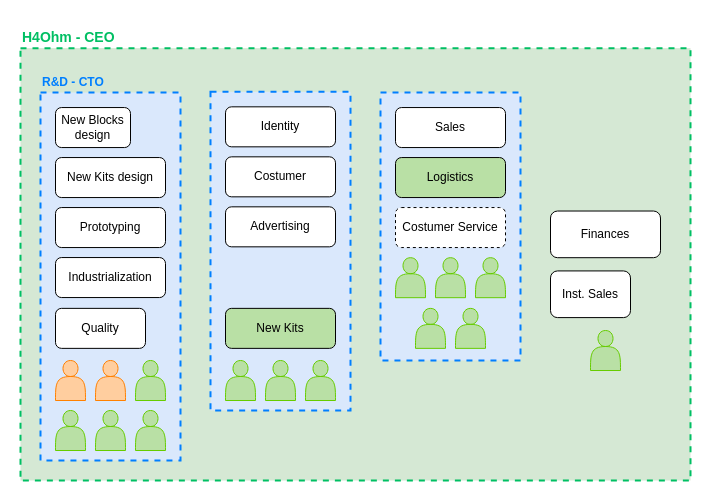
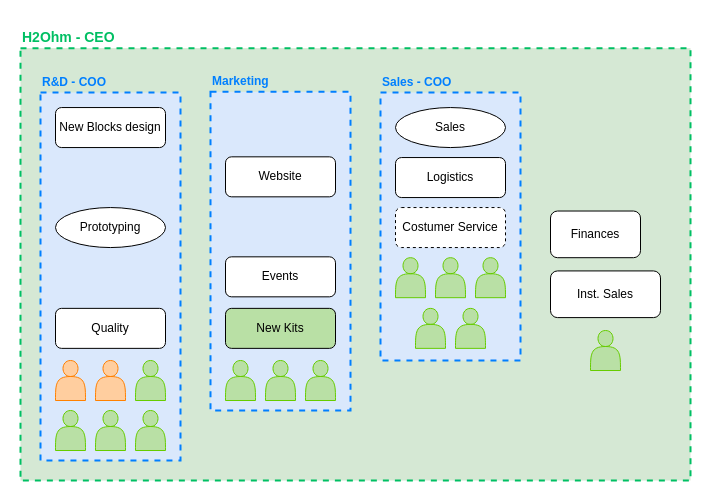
- <mxCell id="3" value="&lt;font style=&quot;font-size: 14px;&quot;&gt;&lt;b&gt;H4Ohm - CEO&lt;/b&gt;&lt;/font&gt;" style="text;html=1;strokeColor=none;fillColor=none;align=left;verticalAlign=bottom;whiteSpace=wrap;rounded=0;fontColor=#00bf63;" vertex="1" parent="1"><mxGeometry x="20" y="20" width="100.833" height="27.632" as="geometry" /></mxCell>
+ <mxCell id="3" value="&lt;font style=&quot;font-size: 14px;&quot;&gt;&lt;b&gt;H2Ohm - CEO&lt;/b&gt;&lt;/font&gt;" style="text;html=1;strokeColor=none;fillColor=none;align=left;verticalAlign=bottom;whiteSpace=wrap;rounded=0;fontColor=#00bf63;" vertex="1" parent="1"><mxGeometry x="20" y="20" width="100.833" height="27.632" as="geometry" /></mxCell>
+ <mxCell id="13" value="&lt;div&gt;Marketing&lt;/div&gt;" style="text;html=1;strokeColor=none;fillColor=none;align=left;verticalAlign=bottom;whiteSpace=wrap;rounded=0;fontColor=#007FFF;fontStyle=1" vertex="1" parent="1"><mxGeometry x="210" y="68.92" width="120" height="21.57" as="geometry" /></mxCell>
- <mxCell id="4" value="R&amp;amp;D - CTO" style="text;html=1;strokeColor=none;fillColor=none;align=left;verticalAlign=bottom;whiteSpace=wrap;rounded=0;fontColor=#007FFF;fontStyle=1" vertex="1" parent="1"><mxGeometry x="40.003" y="69.63" width="73.333" height="21.572" as="geometry" /></mxCell>
+ <mxCell id="4" value="R&amp;amp;D - COO" style="text;html=1;strokeColor=none;fillColor=none;align=left;verticalAlign=bottom;whiteSpace=wrap;rounded=0;fontColor=#007FFF;fontStyle=1" vertex="1" parent="1"><mxGeometry x="40.003" y="69.63" width="73.333" height="21.572" as="geometry" /></mxCell>
+ <mxCell id="24" value="Sales - COO" style="text;html=1;strokeColor=none;fillColor=none;align=left;verticalAlign=bottom;whiteSpace=wrap;rounded=0;fontColor=#007FFF;fontStyle=1" vertex="1" parent="1"><mxGeometry x="380" y="69.63" width="120" height="21.57" as="geometry" /></mxCell>
- <mxCell id="15" value="Identity" style="rounded=1;whiteSpace=wrap;html=1;container=0;" vertex="1" parent="1"><mxGeometry x="225" y="106.34" width="110" height="40" as="geometry" /></mxCell>
- <mxCell id="8" value="New Blocks design" style="rounded=1;whiteSpace=wrap;html=1;container=0;" vertex="1" parent="1"><mxGeometry x="55" y="107.05" width="75" height="40" as="geometry" /></mxCell>
+ <mxCell id="8" value="New Blocks design" style="rounded=1;whiteSpace=wrap;html=1;container=0;" vertex="1" parent="1"><mxGeometry x="55" y="107.05" width="110" height="40" as="geometry" /></mxCell>
- <mxCell id="26" value="Sales" style="rounded=1;whiteSpace=wrap;html=1;container=0;" vertex="1" parent="1"><mxGeometry x="395" y="107.05" width="110" height="40" as="geometry" /></mxCell>
+ <mxCell id="26" value="Sales" style="ellipse;whiteSpace=wrap;html=1;container=0;" vertex="1" parent="1"><mxGeometry x="395" y="107.05" width="110" height="40" as="geometry" /></mxCell>
- <mxCell id="16" value="Costumer" style="rounded=1;whiteSpace=wrap;html=1;container=0;" vertex="1" parent="1"><mxGeometry x="225" y="156.34" width="110" height="40" as="geometry" /></mxCell>
+ <mxCell id="16" value="Website" style="rounded=1;whiteSpace=wrap;html=1;container=0;" vertex="1" parent="1"><mxGeometry x="225" y="156.34" width="110" height="40" as="geometry" /></mxCell>
- <mxCell id="9" value="New Kits design" style="rounded=1;whiteSpace=wrap;html=1;container=0;" vertex="1" parent="1"><mxGeometry x="55" y="157.05" width="110" height="40" as="geometry" /></mxCell>
- <mxCell id="27" value="Logistics" style="rounded=1;whiteSpace=wrap;html=1;container=0;fillColor=#b9e0a5;" vertex="1" parent="1"><mxGeometry x="395" y="157.05" width="110" height="40" as="geometry" /></mxCell>
+ <mxCell id="27" value="Logistics" style="rounded=1;whiteSpace=wrap;html=1;container=0;" vertex="1" parent="1"><mxGeometry x="395" y="157.05" width="110" height="40" as="geometry" /></mxCell>
- <mxCell id="17" value="Advertising" style="rounded=1;whiteSpace=wrap;html=1;container=0;" vertex="1" parent="1"><mxGeometry x="225" y="206.34" width="110" height="40" as="geometry" /></mxCell>
- <mxCell id="10" value="Prototyping" style="rounded=1;whiteSpace=wrap;html=1;container=0;" vertex="1" parent="1"><mxGeometry x="55" y="207.05" width="110" height="40" as="geometry" /></mxCell>
+ <mxCell id="10" value="Prototyping" style="ellipse;whiteSpace=wrap;html=1;container=0;" vertex="1" parent="1"><mxGeometry x="55" y="207.05" width="110" height="40" as="geometry" /></mxCell>
- <mxCell id="5" value="Finances" style="rounded=1;whiteSpace=wrap;html=1;" vertex="1" parent="1"><mxGeometry x="550.003" y="210.533" width="110" height="46.667" as="geometry" /></mxCell>
+ <mxCell id="5" value="Finances" style="rounded=1;whiteSpace=wrap;html=1;" vertex="1" parent="1"><mxGeometry x="550.003" y="210.533" width="90" height="46.667" as="geometry" /></mxCell>
+ <mxCell id="18" value="Events" style="rounded=1;whiteSpace=wrap;html=1;container=0;" vertex="1" parent="1"><mxGeometry x="225" y="256.34" width="110" height="40" as="geometry" /></mxCell>
- <mxCell id="11" value="Industrialization" style="rounded=1;whiteSpace=wrap;html=1;container=0;" vertex="1" parent="1"><mxGeometry x="55" y="257.05" width="110" height="40" as="geometry" /></mxCell>
- <mxCell id="6" value="Inst. Sales" style="rounded=1;whiteSpace=wrap;html=1;" vertex="1" parent="1"><mxGeometry x="550.007" y="270.43" width="80" height="46.667" as="geometry" /></mxCell>
+ <mxCell id="6" value="Inst. Sales" style="rounded=1;whiteSpace=wrap;html=1;" vertex="1" parent="1"><mxGeometry x="550.007" y="270.43" width="110" height="46.667" as="geometry" /></mxCell>
- <mxCell id="12" value="Quality" style="rounded=1;whiteSpace=wrap;html=1;container=0;" vertex="1" parent="1"><mxGeometry x="55" y="307.87" width="90" height="40" as="geometry" /></mxCell>
+ <mxCell id="12" value="Quality" style="rounded=1;whiteSpace=wrap;html=1;container=0;" vertex="1" parent="1"><mxGeometry x="55" y="307.87" width="110" height="40" as="geometry" /></mxCell>
